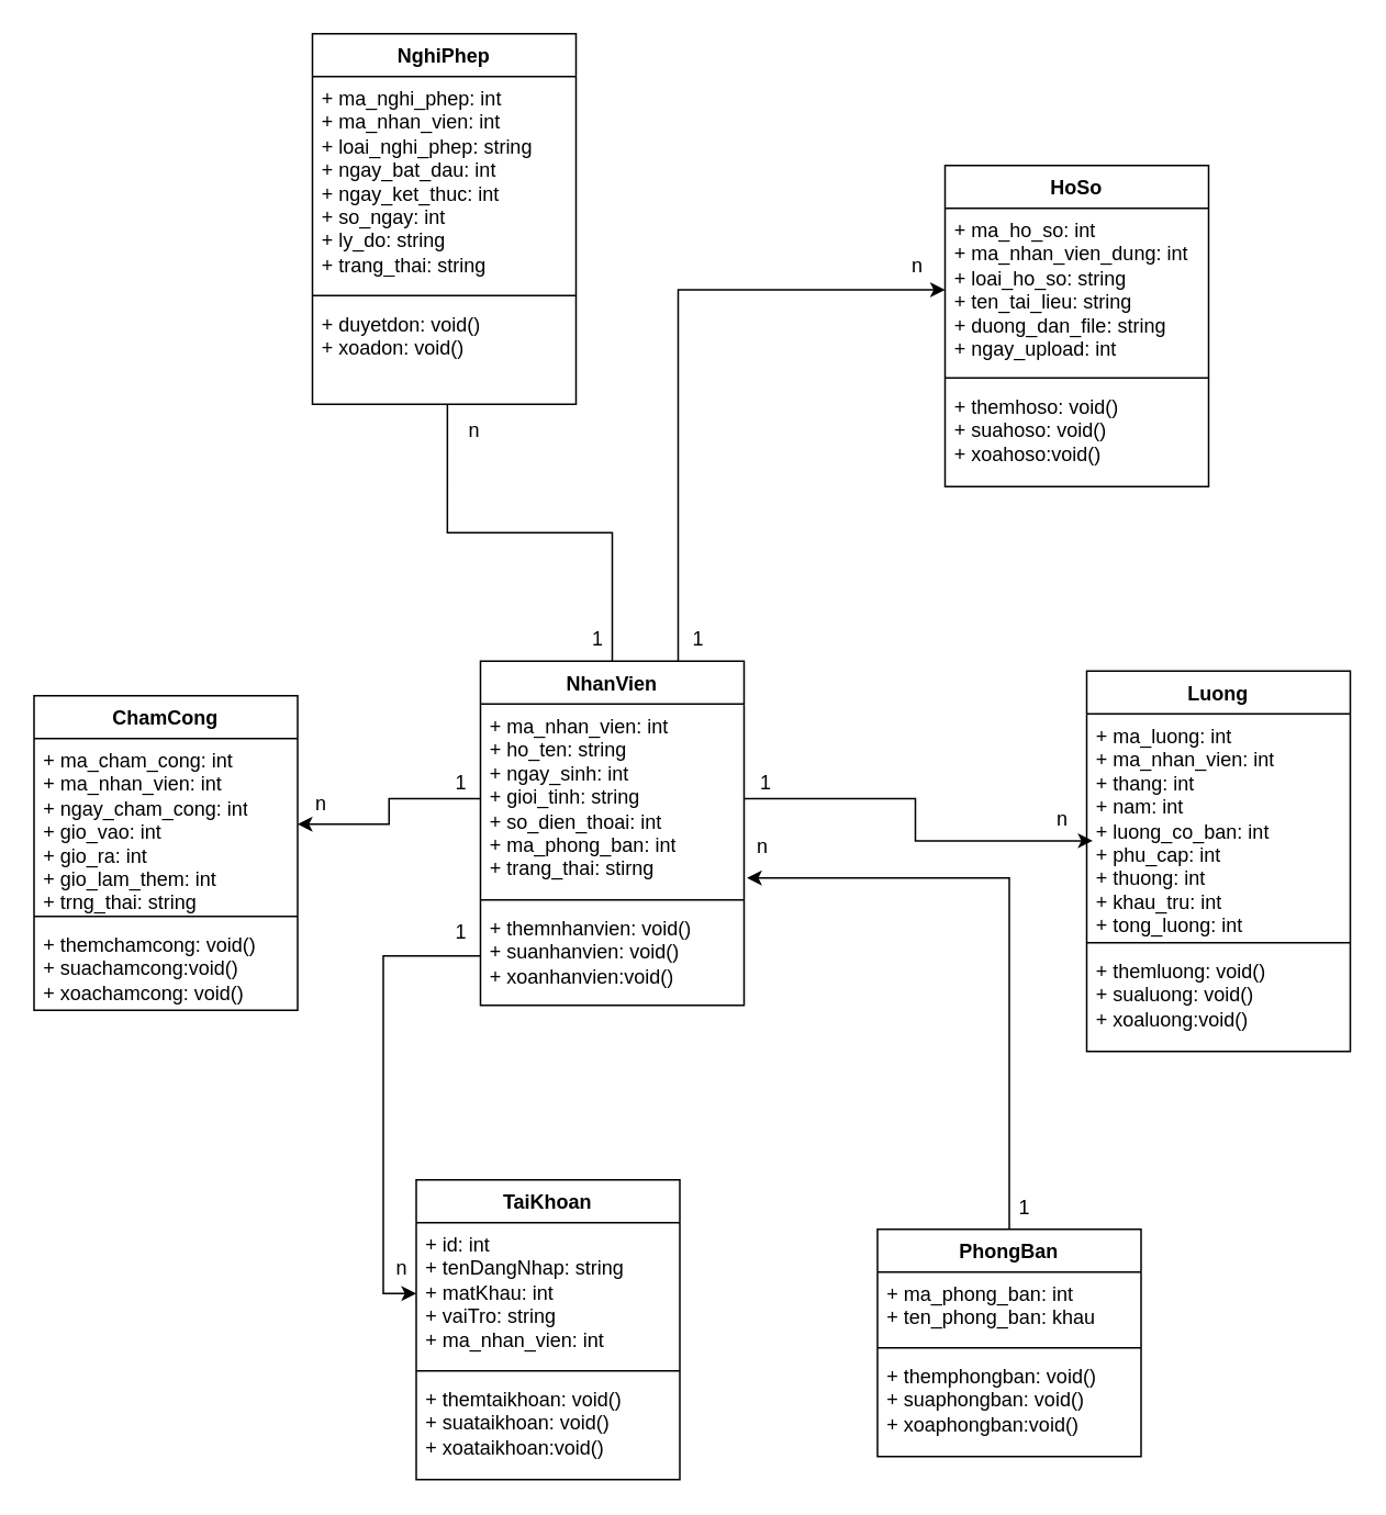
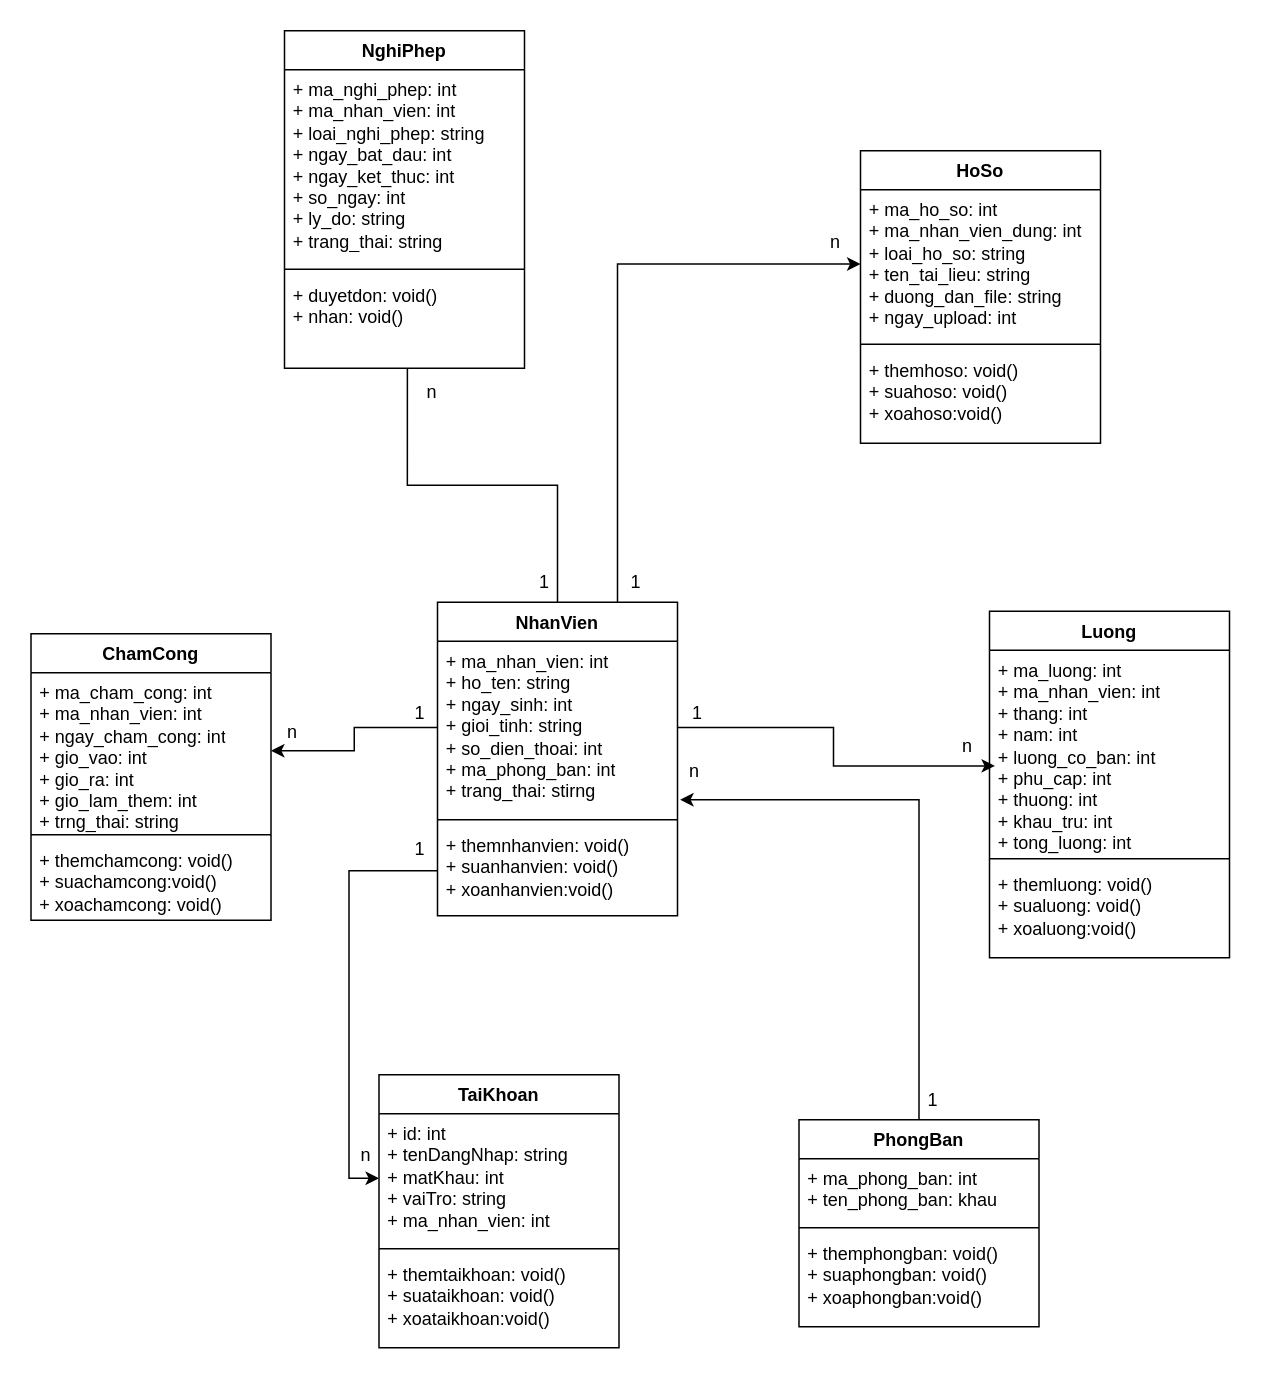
- <mxCell id="5" value="+ duyetdon: void()&lt;div&gt;+ xoadon: void()&lt;/div&gt;" style="text;strokeColor=none;fillColor=none;align=left;verticalAlign=top;spacingLeft=4;spacingRight=4;overflow=hidden;rotatable=0;points=[[0,0.5],[1,0.5]];portConstraint=eastwest;whiteSpace=wrap;html=1;" vertex="1" parent="2"><mxGeometry y="163" width="160" height="62" as="geometry" /></mxCell>
+ <mxCell id="5" value="+ duyetdon: void()&lt;div&gt;+ nhan: void()&lt;/div&gt;" style="text;strokeColor=none;fillColor=none;align=left;verticalAlign=top;spacingLeft=4;spacingRight=4;overflow=hidden;rotatable=0;points=[[0,0.5],[1,0.5]];portConstraint=eastwest;whiteSpace=wrap;html=1;" vertex="1" parent="2"><mxGeometry y="163" width="160" height="62" as="geometry" /></mxCell>
